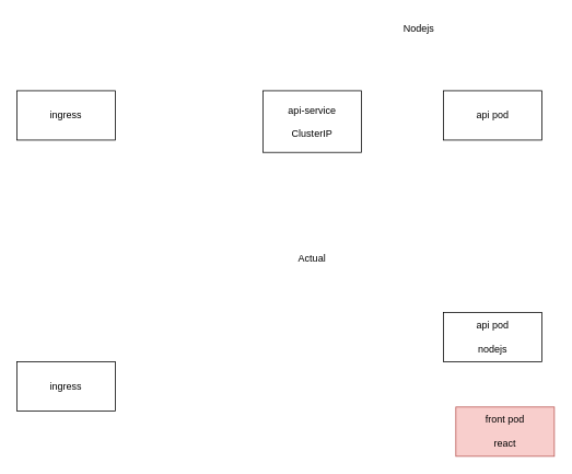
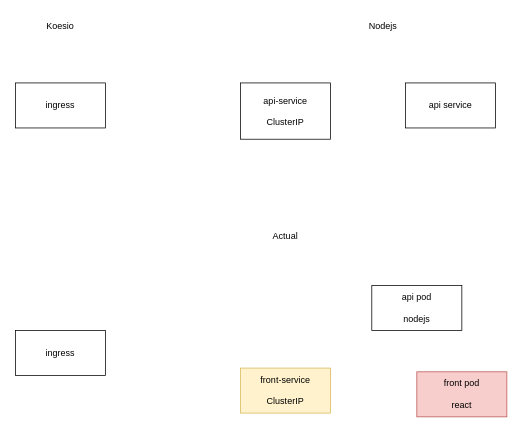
+ <mxCell id="6" value="Koesio" style="text;html=1;align=center;verticalAlign=middle;whiteSpace=wrap;rounded=0;" parent="1" vertex="1"><mxGeometry x="50" y="20" width="60" height="30" as="geometry" /></mxCell>
- <mxCell id="3" value="api pod" style="rounded=0;whiteSpace=wrap;html=1;" parent="1" vertex="1"><mxGeometry x="540" y="110" width="120" height="60" as="geometry" /></mxCell>
+ <mxCell id="3" value="api service" style="rounded=0;whiteSpace=wrap;html=1;" parent="1" vertex="1"><mxGeometry x="540" y="110" width="120" height="60" as="geometry" /></mxCell>
- <mxCell id="8" value="api pod&lt;br&gt;&lt;br&gt;nodejs" style="rounded=0;whiteSpace=wrap;html=1;" parent="1" vertex="1"><mxGeometry x="540" y="380" width="120" height="60" as="geometry" /></mxCell>
+ <mxCell id="8" value="api pod&lt;br&gt;&lt;br&gt;nodejs" style="rounded=0;whiteSpace=wrap;html=1;" parent="1" vertex="1"><mxGeometry x="495" y="380" width="120" height="60" as="geometry" /></mxCell>
+ <mxCell id="9" value="front-service&lt;br&gt;&lt;br&gt;ClusterIP" style="rounded=0;whiteSpace=wrap;html=1;fillColor=#fff2cc;strokeColor=#d6b656;" parent="1" vertex="1"><mxGeometry x="320" y="490" width="120" height="60" as="geometry" /></mxCell>
